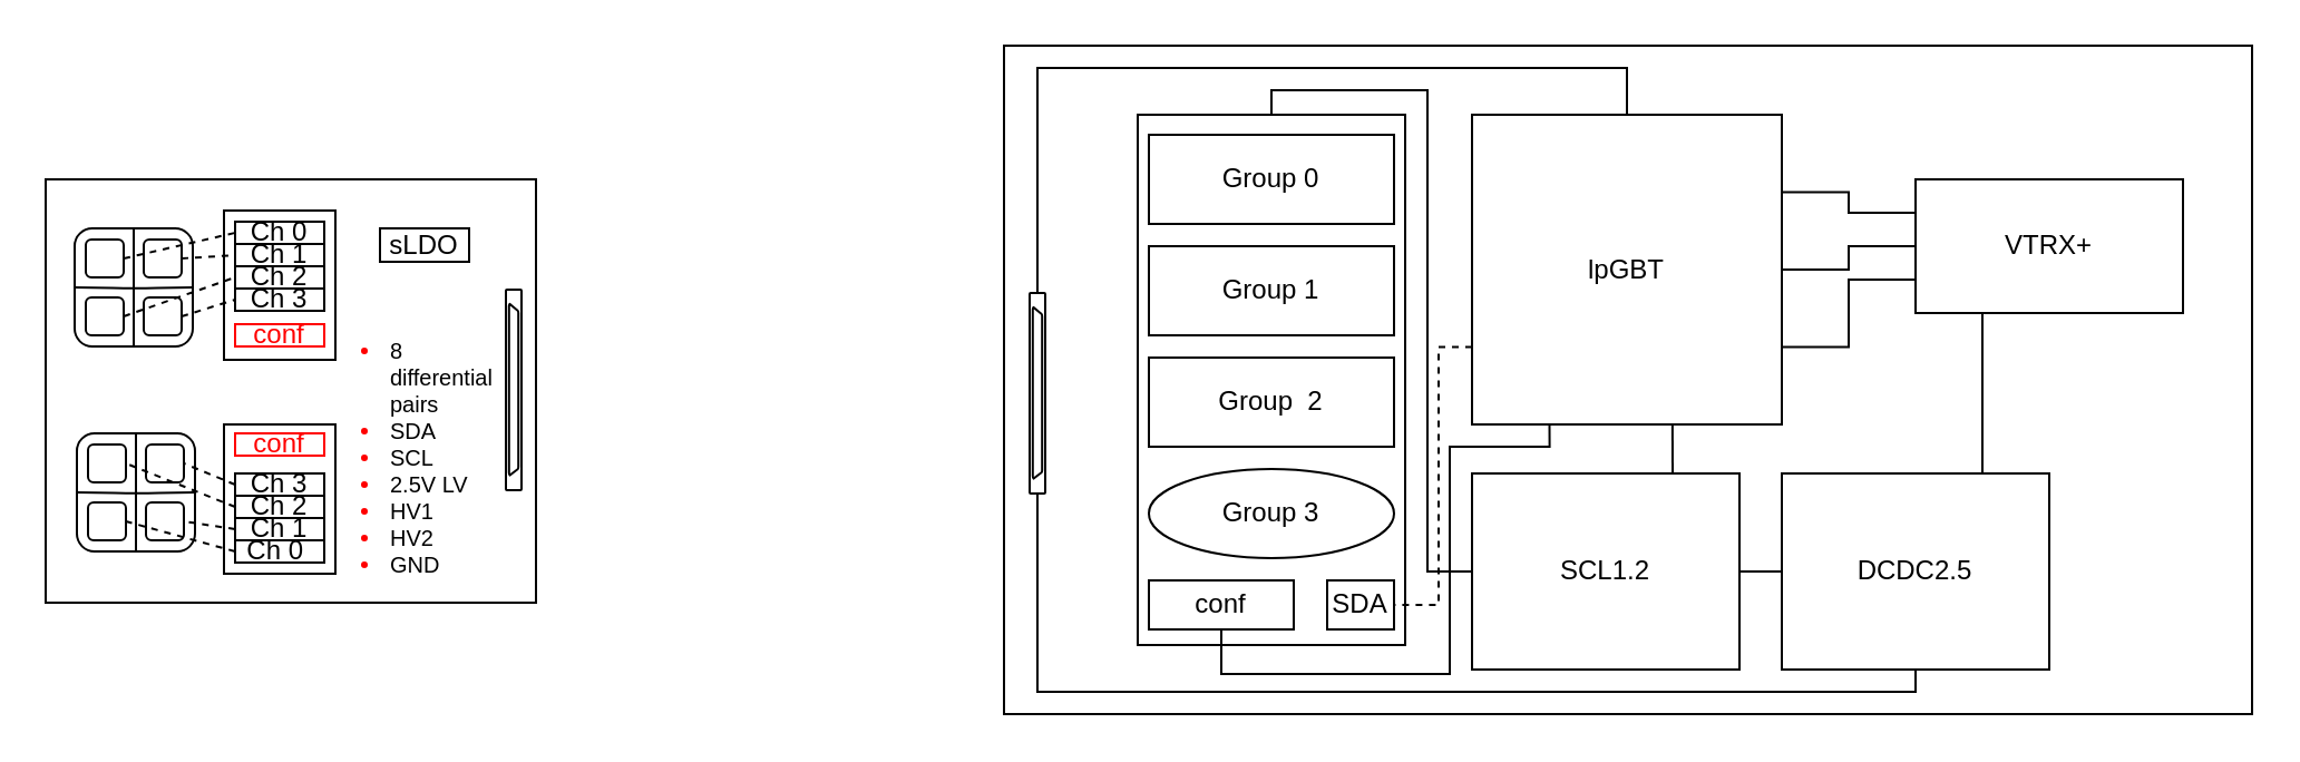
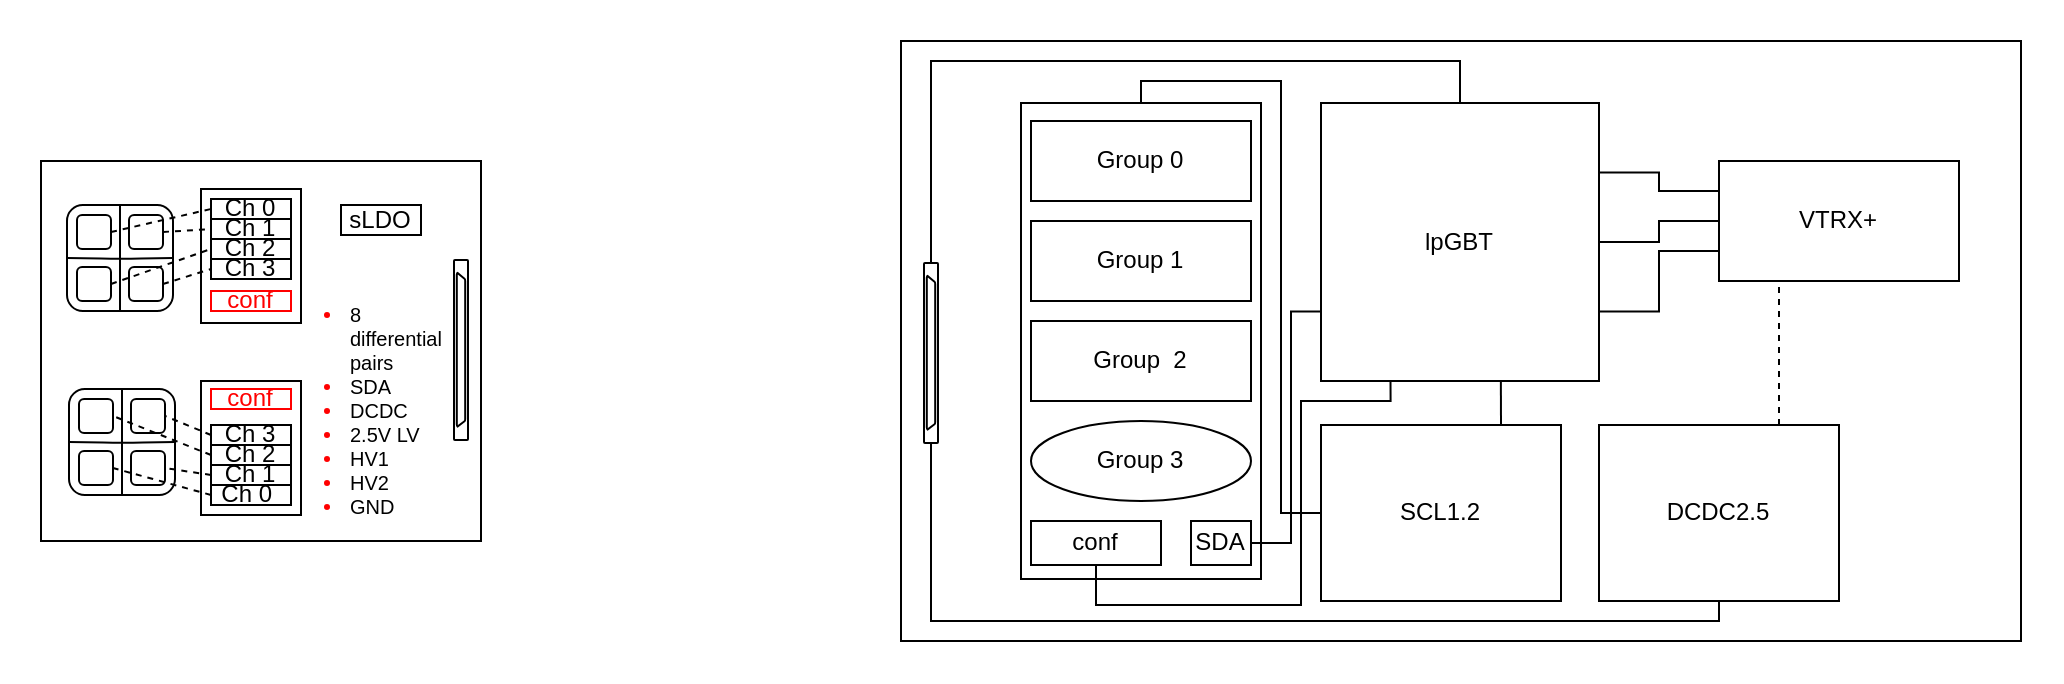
- <mxCell id="71" style="edgeStyle=orthogonalEdgeStyle;rounded=0;orthogonalLoop=1;jettySize=auto;html=1;exitX=0.75;exitY=0;exitDx=0;exitDy=0;entryX=0.25;entryY=1;entryDx=0;entryDy=0;endArrow=none;endFill=0;strokeColor=#000000;fontColor=#FF0000;" edge="1" parent="1" source="73" target="66"><mxGeometry relative="1" as="geometry" /></mxCell>
+ <mxCell id="71" style="edgeStyle=orthogonalEdgeStyle;rounded=0;orthogonalLoop=1;jettySize=auto;html=1;exitX=0.75;exitY=0;exitDx=0;exitDy=0;entryX=0.25;entryY=1;entryDx=0;entryDy=0;endArrow=none;endFill=0;strokeColor=#000000;fontColor=#FF0000;dashed=1;" edge="1" parent="1" source="73" target="66"><mxGeometry relative="1" as="geometry" /></mxCell>
- <mxCell id="50" value="&lt;div style=&quot;font-size: 10px&quot;&gt;&lt;ul&gt;&lt;li&gt;&lt;font color=&quot;#000000&quot; style=&quot;font-size: 10px&quot;&gt;8 differential pairs&lt;/font&gt;&lt;/li&gt;&lt;li&gt;&lt;font color=&quot;#000000&quot; style=&quot;font-size: 10px&quot;&gt;SDA&lt;/font&gt;&lt;/li&gt;&lt;li&gt;&lt;font color=&quot;#000000&quot; style=&quot;font-size: 10px&quot;&gt;SCL&lt;/font&gt;&lt;/li&gt;&lt;li&gt;&lt;font color=&quot;#000000&quot; style=&quot;font-size: 10px&quot;&gt;2.5V LV&lt;/font&gt;&lt;/li&gt;&lt;li&gt;&lt;font color=&quot;#000000&quot; style=&quot;font-size: 10px&quot;&gt;HV1&lt;/font&gt;&lt;/li&gt;&lt;li&gt;&lt;font color=&quot;#000000&quot; style=&quot;font-size: 10px&quot;&gt;HV2&lt;/font&gt;&lt;/li&gt;&lt;li&gt;&lt;font color=&quot;#000000&quot; style=&quot;font-size: 10px&quot;&gt;GND&lt;/font&gt;&lt;/li&gt;&lt;/ul&gt;&lt;/div&gt;" style="text;html=1;strokeColor=none;fillColor=none;spacing=5;spacingTop=-20;whiteSpace=wrap;overflow=hidden;rounded=0;fontColor=#FF0000;align=left;" vertex="1" parent="4"><mxGeometry x="110" y="72" width="100" height="120" as="geometry" /></mxCell>
+ <mxCell id="50" value="&lt;div style=&quot;font-size: 10px&quot;&gt;&lt;ul&gt;&lt;li&gt;&lt;font color=&quot;#000000&quot; style=&quot;font-size: 10px&quot;&gt;8 differential pairs&lt;/font&gt;&lt;/li&gt;&lt;li&gt;&lt;font color=&quot;#000000&quot; style=&quot;font-size: 10px&quot;&gt;SDA&lt;/font&gt;&lt;/li&gt;&lt;li&gt;&lt;font color=&quot;#000000&quot; style=&quot;font-size: 10px&quot;&gt;DCDC&lt;/font&gt;&lt;/li&gt;&lt;li&gt;&lt;font color=&quot;#000000&quot; style=&quot;font-size: 10px&quot;&gt;2.5V LV&lt;/font&gt;&lt;/li&gt;&lt;li&gt;&lt;font color=&quot;#000000&quot; style=&quot;font-size: 10px&quot;&gt;HV1&lt;/font&gt;&lt;/li&gt;&lt;li&gt;&lt;font color=&quot;#000000&quot; style=&quot;font-size: 10px&quot;&gt;HV2&lt;/font&gt;&lt;/li&gt;&lt;li&gt;&lt;font color=&quot;#000000&quot; style=&quot;font-size: 10px&quot;&gt;GND&lt;/font&gt;&lt;/li&gt;&lt;/ul&gt;&lt;/div&gt;" style="text;html=1;strokeColor=none;fillColor=none;spacing=5;spacingTop=-20;whiteSpace=wrap;overflow=hidden;rounded=0;fontColor=#FF0000;align=left;" vertex="1" parent="4"><mxGeometry x="110" y="72" width="100" height="120" as="geometry" /></mxCell>
- <mxCell id="59" style="edgeStyle=orthogonalEdgeStyle;rounded=0;orthogonalLoop=1;jettySize=auto;html=1;exitX=0;exitY=0.75;exitDx=0;exitDy=0;entryX=1;entryY=0.5;entryDx=0;entryDy=0;endArrow=none;endFill=0;strokeColor=#000000;fontColor=#FF0000;dashed=1;" edge="1" parent="1" source="62" target="58"><mxGeometry relative="1" as="geometry"><Array as="points"><mxPoint x="645" y="155" /><mxPoint x="645" y="271" /></Array></mxGeometry></mxCell>
+ <mxCell id="59" style="edgeStyle=orthogonalEdgeStyle;rounded=0;orthogonalLoop=1;jettySize=auto;html=1;exitX=0;exitY=0.75;exitDx=0;exitDy=0;entryX=1;entryY=0.5;entryDx=0;entryDy=0;endArrow=none;endFill=0;strokeColor=#000000;fontColor=#FF0000;" edge="1" parent="1" source="62" target="58"><mxGeometry relative="1" as="geometry"><Array as="points"><mxPoint x="645" y="155" /><mxPoint x="645" y="271" /></Array></mxGeometry></mxCell>
- <mxCell id="70" style="edgeStyle=orthogonalEdgeStyle;rounded=0;orthogonalLoop=1;jettySize=auto;html=1;exitX=0;exitY=0.5;exitDx=0;exitDy=0;entryX=1;entryY=0.5;entryDx=0;entryDy=0;endArrow=none;endFill=0;strokeColor=#000000;fontColor=#FF0000;" edge="1" parent="1" source="73" target="69"><mxGeometry relative="1" as="geometry" /></mxCell>
